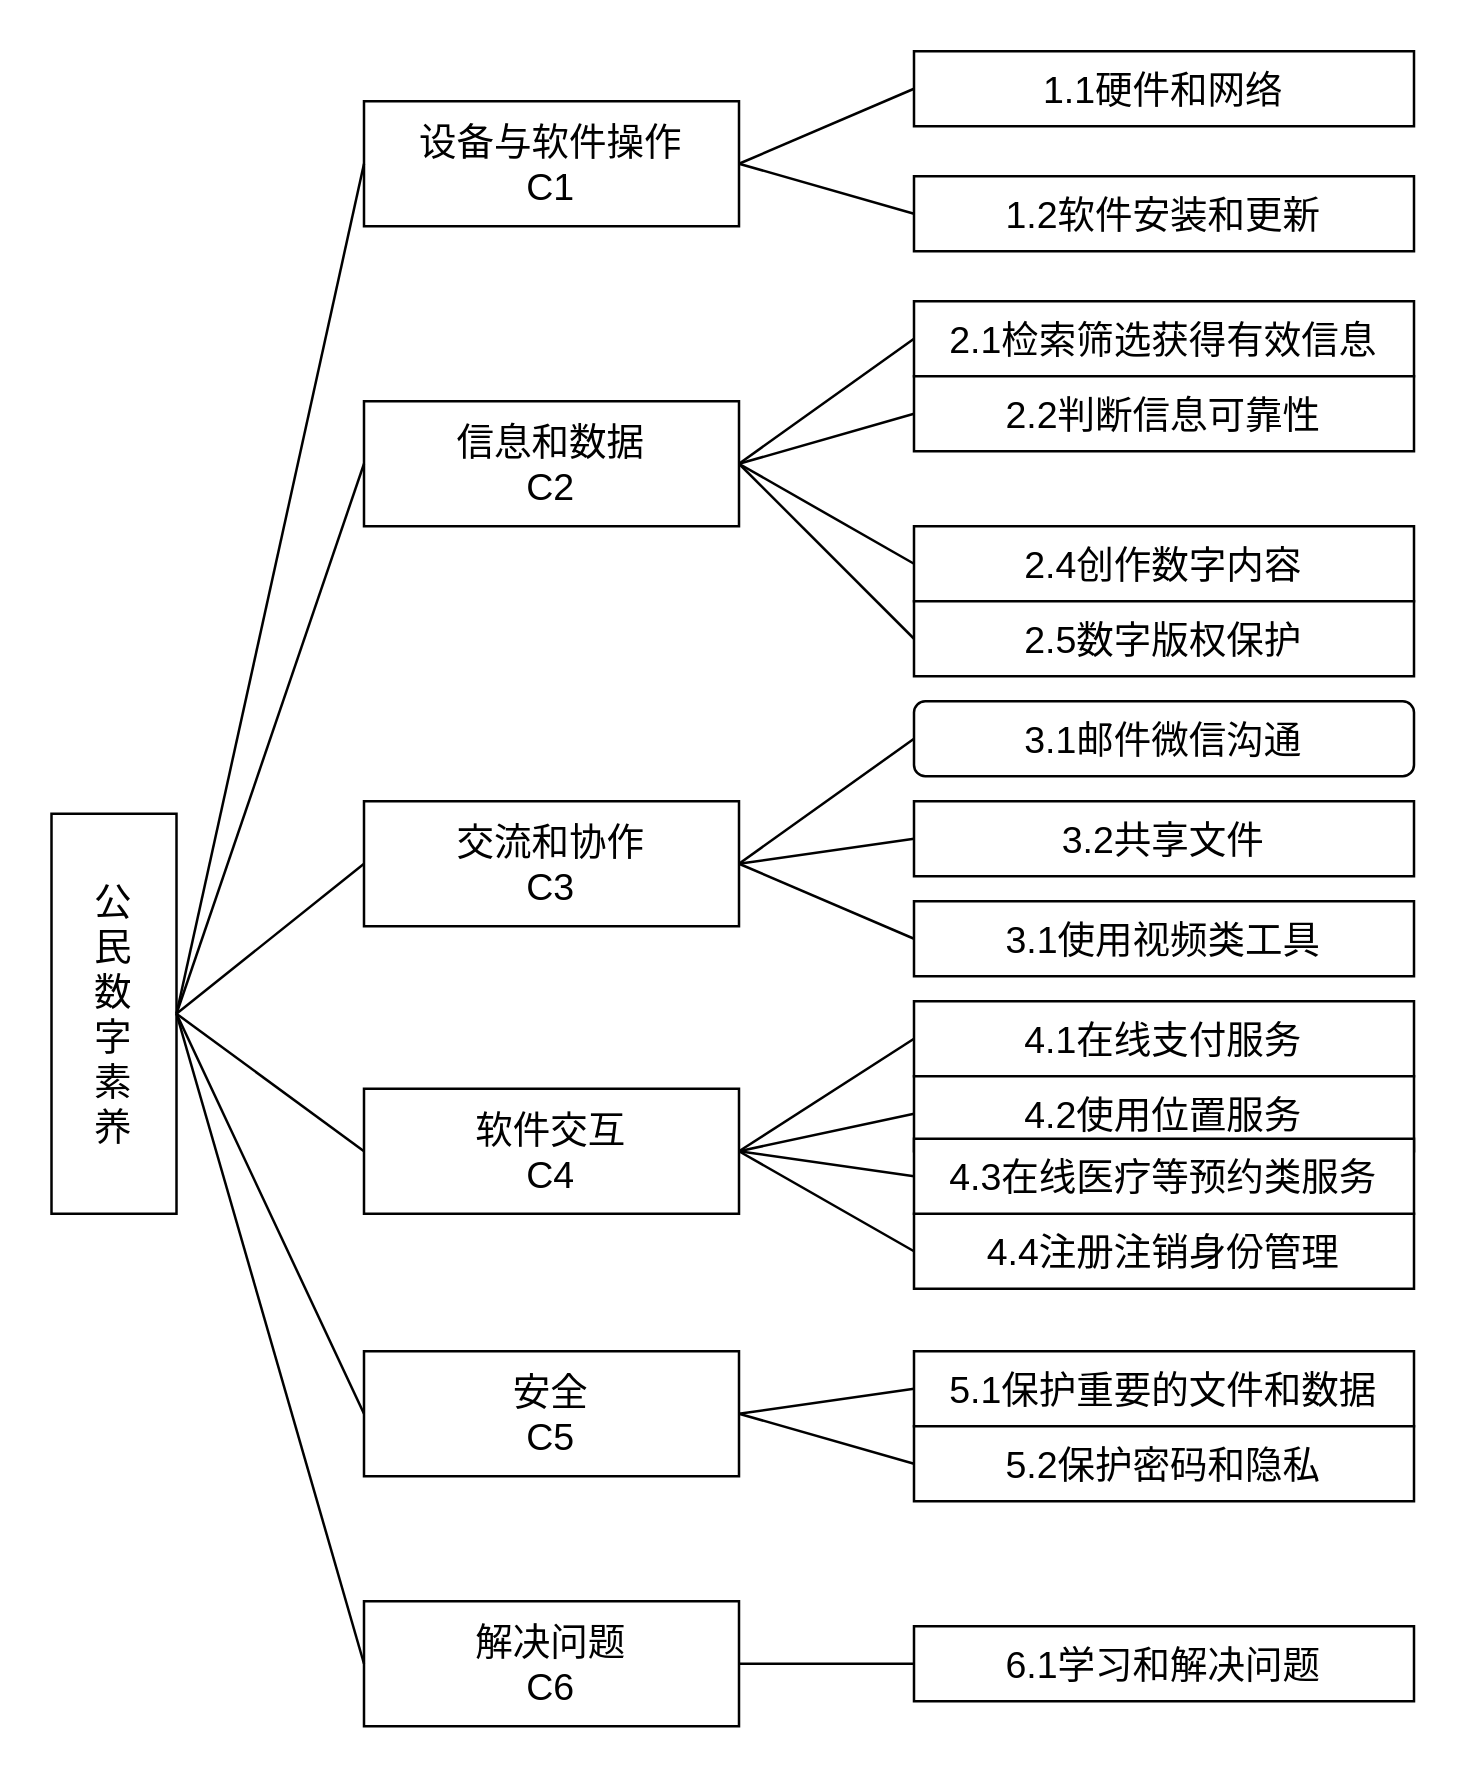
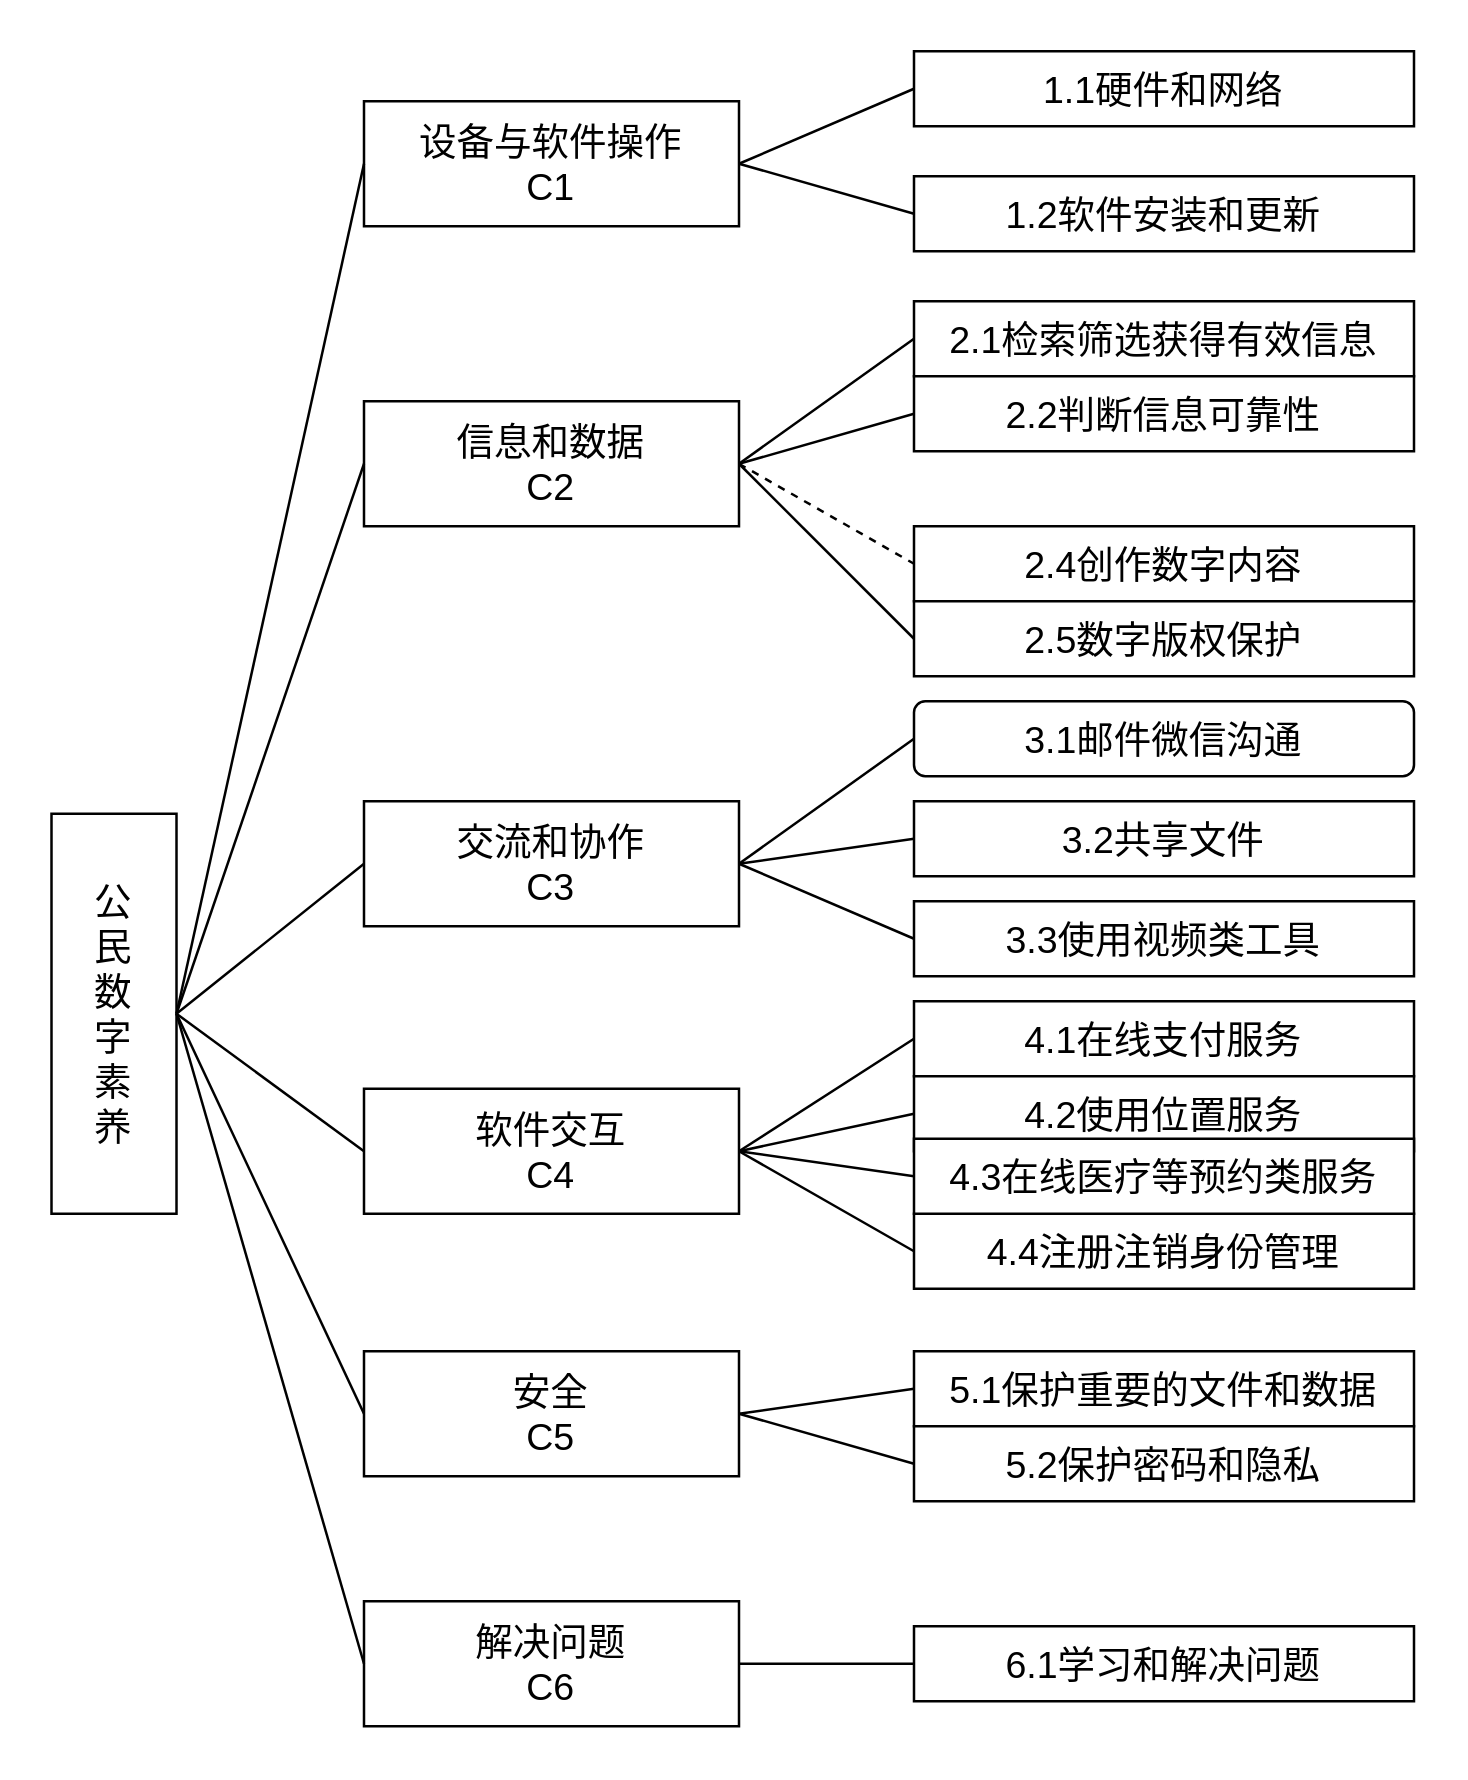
- <mxCell id="35" value="" style="endArrow=none;html=1;rounded=0;entryX=0;entryY=0.5;entryDx=0;entryDy=0;exitX=1;exitY=0.5;exitDx=0;exitDy=0;" edge="1" parent="1" source="4" target="14"><mxGeometry width="50" height="50" relative="1" as="geometry"><mxPoint x="345" y="125" as="sourcePoint" /><mxPoint x="405" y="75" as="targetPoint" /></mxGeometry></mxCell>
+ <mxCell id="35" value="" style="endArrow=none;html=1;rounded=0;entryX=0;entryY=0.5;entryDx=0;entryDy=0;exitX=1;exitY=0.5;exitDx=0;exitDy=0;dashed=1;" edge="1" parent="1" source="4" target="14"><mxGeometry width="50" height="50" relative="1" as="geometry"><mxPoint x="345" y="125" as="sourcePoint" /><mxPoint x="405" y="75" as="targetPoint" /></mxGeometry></mxCell>
- <mxCell id="26" value="3.1使用视频类工具" style="rounded=0;whiteSpace=wrap;html=1;fontSize=15;" vertex="1" parent="1"><mxGeometry x="365" y="360" width="200" height="30" as="geometry" /></mxCell>
+ <mxCell id="26" value="3.3使用视频类工具" style="rounded=0;whiteSpace=wrap;html=1;fontSize=15;" vertex="1" parent="1"><mxGeometry x="365" y="360" width="200" height="30" as="geometry" /></mxCell>
